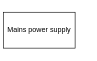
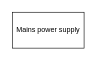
- <mxCell id="2" value="Mains power supply" style="rounded=0;whiteSpace=wrap;html=1;" vertex="1" parent="1"><mxGeometry x="5" y="20" width="120" height="60" as="geometry" /></mxCell>
+ <mxCell id="2" value="Mains power supply" style="rounded=0;whiteSpace=wrap;html=1;" vertex="1" parent="1"><mxGeometry x="20" y="20" width="120" height="60" as="geometry" /></mxCell>
